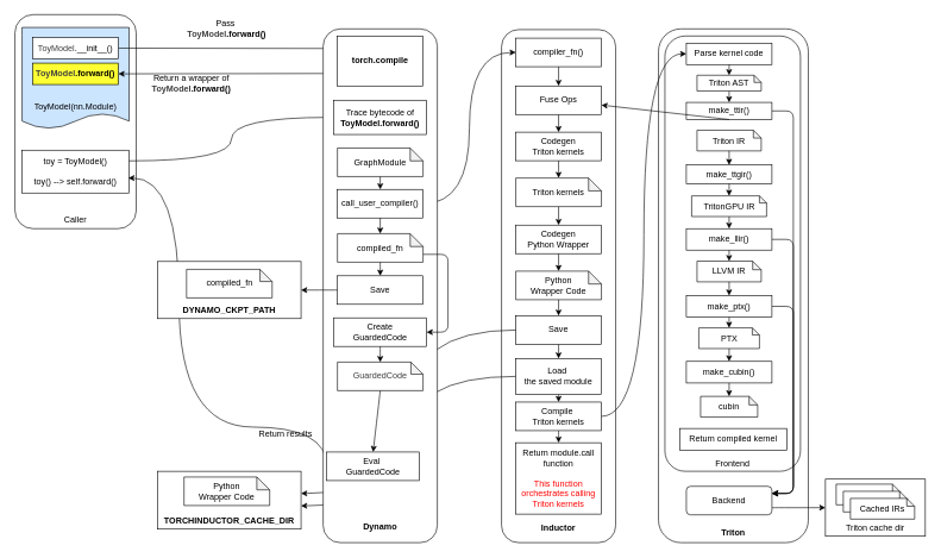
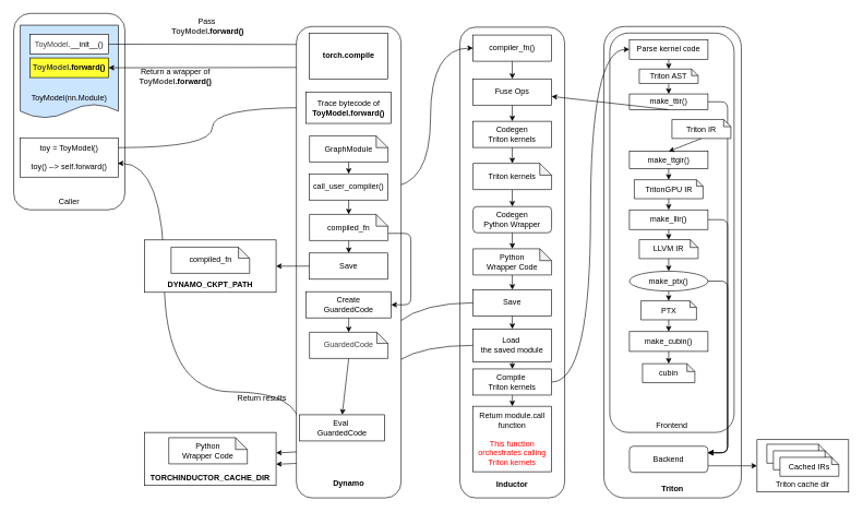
- <mxCell id="29" value="&lt;span style=&quot;color: rgb(0, 0, 0);&quot;&gt;Triton IR&lt;/span&gt;" style="shape=note;whiteSpace=wrap;html=1;backgroundOutline=1;darkOpacity=0.05;align=center;size=11;" parent="1" vertex="1"><mxGeometry x="976" y="182" width="90" height="29" as="geometry" /></mxCell>
+ <mxCell id="29" value="&lt;span style=&quot;color: rgb(0, 0, 0);&quot;&gt;Triton IR&lt;/span&gt;" style="shape=note;whiteSpace=wrap;html=1;backgroundOutline=1;darkOpacity=0.05;align=center;size=11;" parent="1" vertex="1"><mxGeometry x="1026" y="182" width="90" height="29" as="geometry" /></mxCell>
- <mxCell id="53" value="Codegen&lt;div&gt;Python Wrapper&lt;/div&gt;" style="rounded=0;whiteSpace=wrap;html=1;" vertex="1" parent="1"><mxGeometry x="722" y="315" width="120" height="40" as="geometry" /></mxCell>
+ <mxCell id="53" value="Codegen&lt;div&gt;Python Wrapper&lt;/div&gt;" style="whiteSpace=wrap;html=1;rounded=1;" vertex="1" parent="1"><mxGeometry x="722" y="315" width="120" height="40" as="geometry" /></mxCell>
- <mxCell id="41" value="make_ptx()" style="rounded=0;whiteSpace=wrap;html=1;" parent="1" vertex="1"><mxGeometry x="961" y="413.75" width="120" height="30.25" as="geometry" /></mxCell>
+ <mxCell id="41" value="make_ptx()" style="ellipse;whiteSpace=wrap;html=1;" parent="1" vertex="1"><mxGeometry x="961" y="413.75" width="120" height="30.25" as="geometry" /></mxCell>
- <mxCell id="49" value="Return compiled kernel" style="rounded=0;whiteSpace=wrap;html=1;" parent="1" vertex="1"><mxGeometry x="952" y="600" width="150" height="30.25" as="geometry" /></mxCell>
